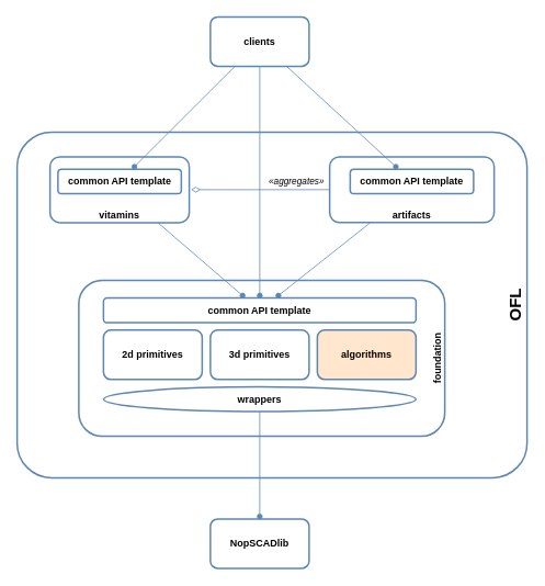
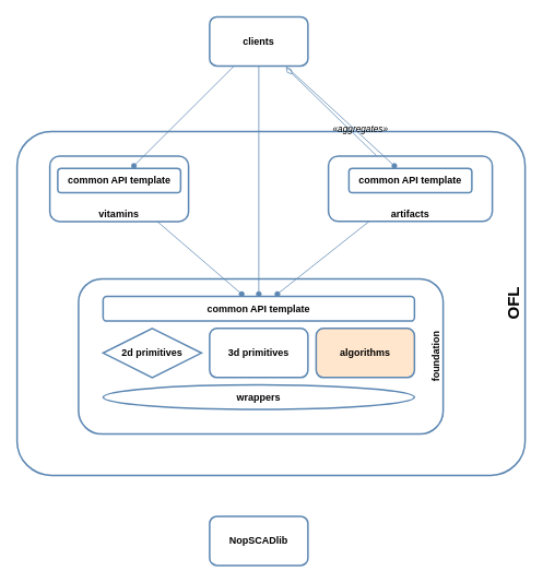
- <mxCell id="9" value="«aggregates»" style="rounded=0;orthogonalLoop=1;jettySize=auto;endArrow=diamondThin;endFill=0;targetPerimeterSpacing=2;labelBackgroundColor=none;fontStyle=2;strokeColor=#5C87B2;endSize=9;" parent="4" source="7" target="5" edge="1"><mxGeometry x="-0.526" y="-10" relative="1" as="geometry"><mxPoint x="372" y="69.972" as="sourcePoint" /><mxPoint x="203.29" y="69.99" as="targetPoint" /><mxPoint as="offset" /></mxGeometry></mxCell>
+ <mxCell id="9" value="«aggregates»" style="rounded=0;orthogonalLoop=1;jettySize=auto;endArrow=diamondThin;endFill=0;targetPerimeterSpacing=2;labelBackgroundColor=none;fontStyle=2;strokeColor=#5C87B2;endSize=9;" parent="4" source="7" target="2" edge="1"><mxGeometry x="-0.526" y="-10" relative="1" as="geometry"><mxPoint x="372" y="69.972" as="sourcePoint" /><mxPoint x="203.29" y="69.99" as="targetPoint" /><mxPoint as="offset" /></mxGeometry></mxCell>
- <mxCell id="11" value="2d primitives" style="rounded=1;whiteSpace=wrap;html=1;fontStyle=1;strokeColor=#5C87B2;strokeWidth=2;" parent="10" vertex="1"><mxGeometry x="30" y="60.65" width="120" height="60" as="geometry" /></mxCell>
+ <mxCell id="11" value="2d primitives" style="rhombus;whiteSpace=wrap;html=1;fontStyle=1;strokeColor=#5C87B2;strokeWidth=2;" parent="10" vertex="1"><mxGeometry x="30" y="60.65" width="120" height="60" as="geometry" /></mxCell>
- <mxCell id="18" style="rounded=0;orthogonalLoop=1;jettySize=auto;html=1;endArrow=oval;endFill=1;targetPerimeterSpacing=3;strokeColor=#5C87B2;" parent="1" source="15" target="3" edge="1"><mxGeometry relative="1" as="geometry"><mxPoint x="245" y="572.152" as="sourcePoint" /><mxPoint x="409" y="429" as="targetPoint" /></mxGeometry></mxCell>
